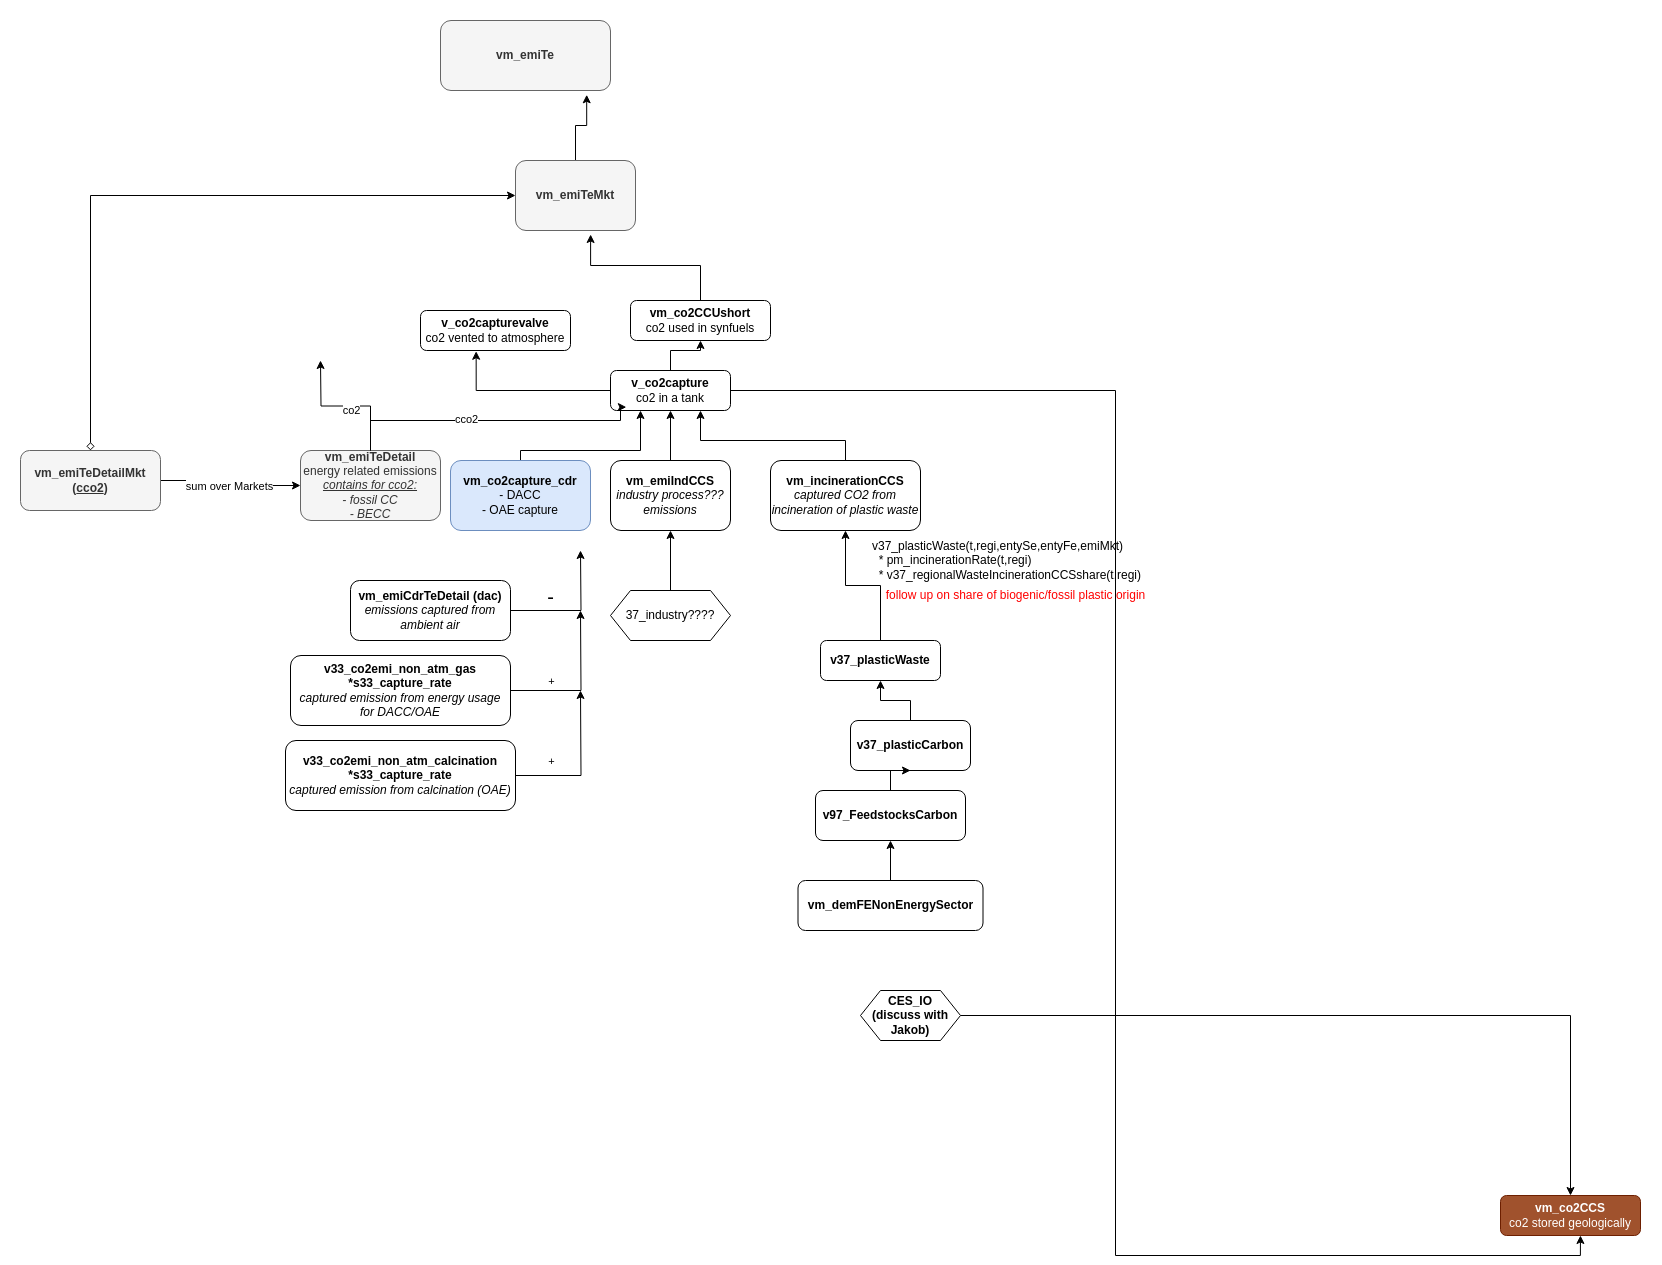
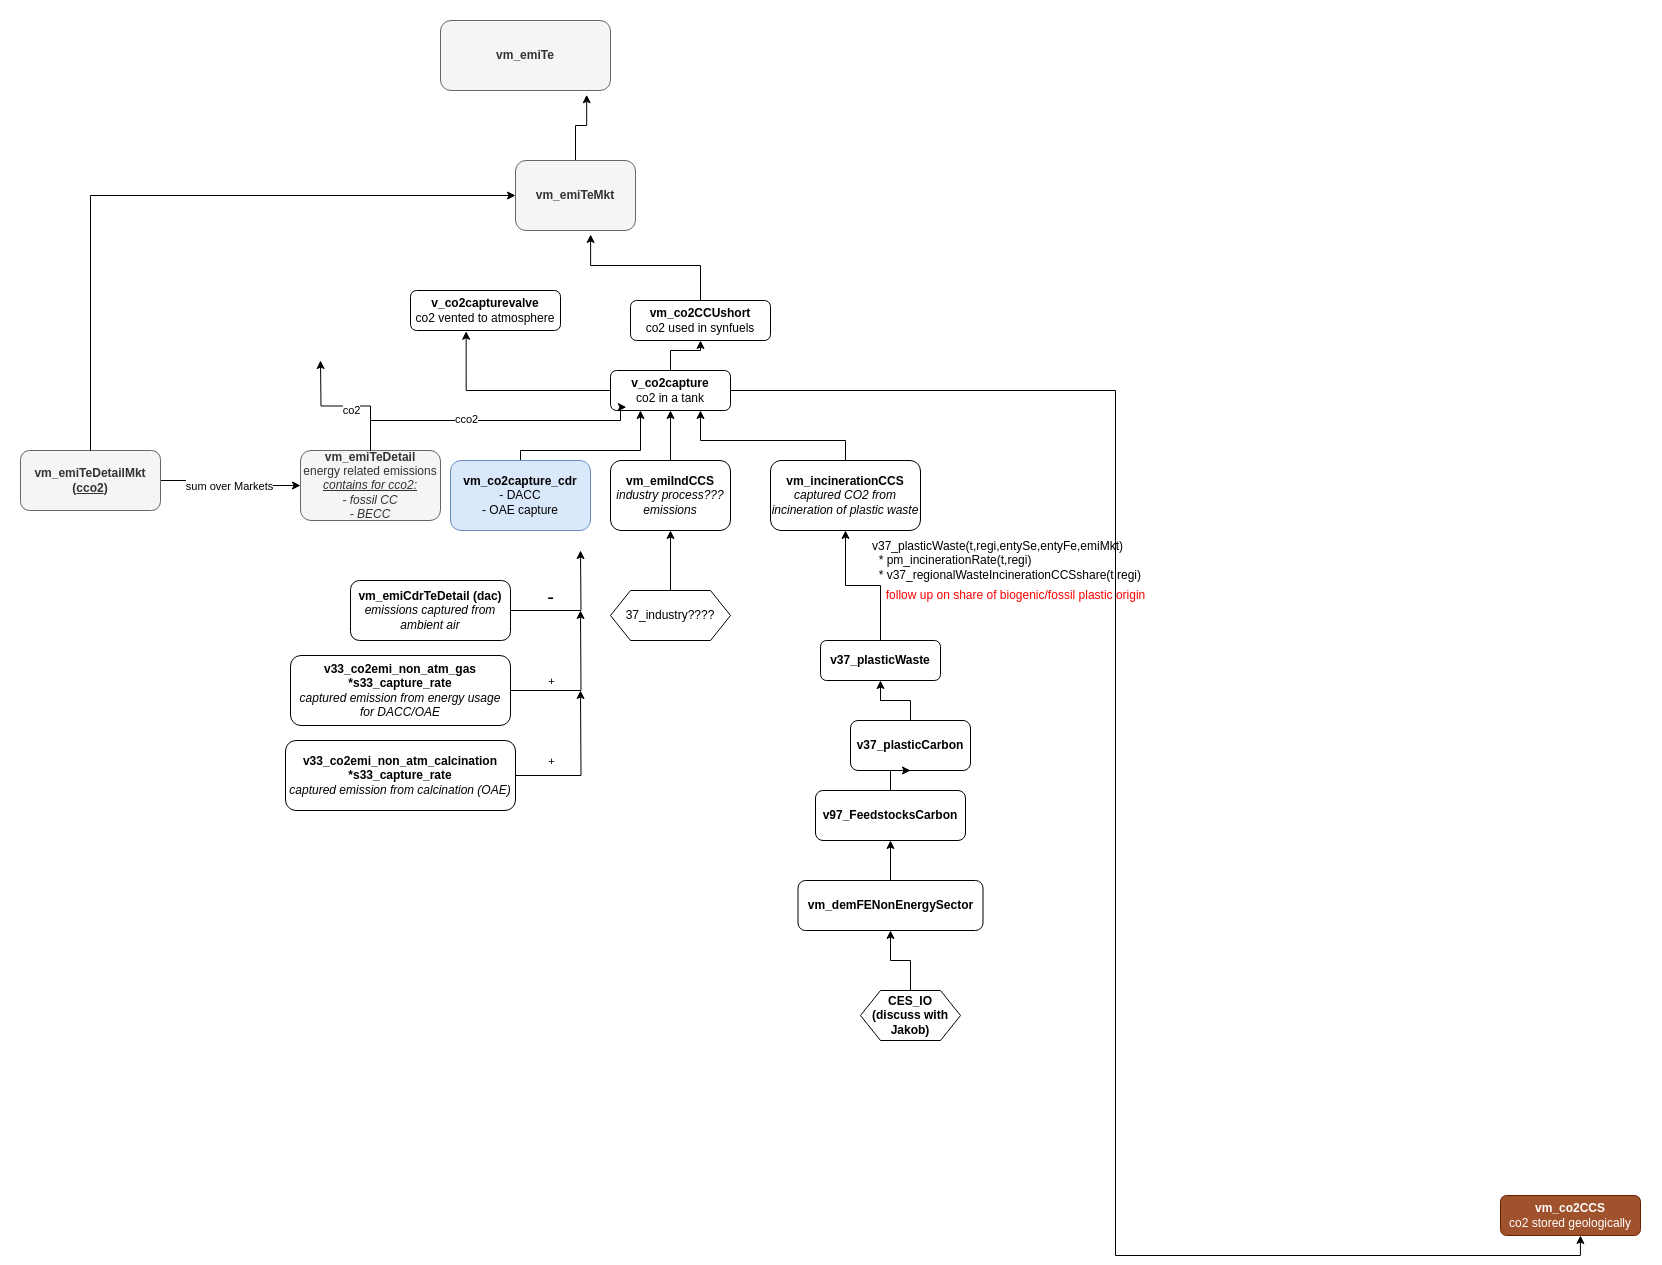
- <mxCell id="51" value="&lt;div&gt;&lt;b&gt;v_co2capturevalve&lt;/b&gt;&lt;/div&gt;&lt;div&gt;co2 vented to atmosphere&lt;br&gt;&lt;/div&gt;" style="rounded=1;whiteSpace=wrap;html=1;" parent="1" vertex="1"><mxGeometry x="420" y="310" width="150" height="40" as="geometry" /></mxCell>
+ <mxCell id="51" value="&lt;div&gt;&lt;b&gt;v_co2capturevalve&lt;/b&gt;&lt;/div&gt;&lt;div&gt;co2 vented to atmosphere&lt;br&gt;&lt;/div&gt;" style="rounded=1;whiteSpace=wrap;html=1;" parent="1" vertex="1"><mxGeometry x="410" y="290" width="150" height="40" as="geometry" /></mxCell>
- <mxCell id="47" style="edgeStyle=orthogonalEdgeStyle;rounded=0;orthogonalLoop=1;jettySize=auto;html=1;startArrow=classic;startFill=1;endArrow=diamond;endFill=0;" parent="1" source="48" target="41" edge="1"><mxGeometry relative="1" as="geometry" /></mxCell>
+ <mxCell id="47" style="edgeStyle=orthogonalEdgeStyle;rounded=0;orthogonalLoop=1;jettySize=auto;html=1;startArrow=classic;startFill=1;endArrow=none;endFill=0;" parent="1" source="48" target="41" edge="1"><mxGeometry relative="1" as="geometry" /></mxCell>
- <mxCell id="22" style="edgeStyle=orthogonalEdgeStyle;rounded=0;orthogonalLoop=1;jettySize=auto;html=1;" parent="1" source="23" target="35" edge="1"><mxGeometry relative="1" as="geometry" /></mxCell>
+ <mxCell id="22" style="edgeStyle=orthogonalEdgeStyle;rounded=0;orthogonalLoop=1;jettySize=auto;html=1;" parent="1" source="23" target="21" edge="1"><mxGeometry relative="1" as="geometry" /></mxCell>
